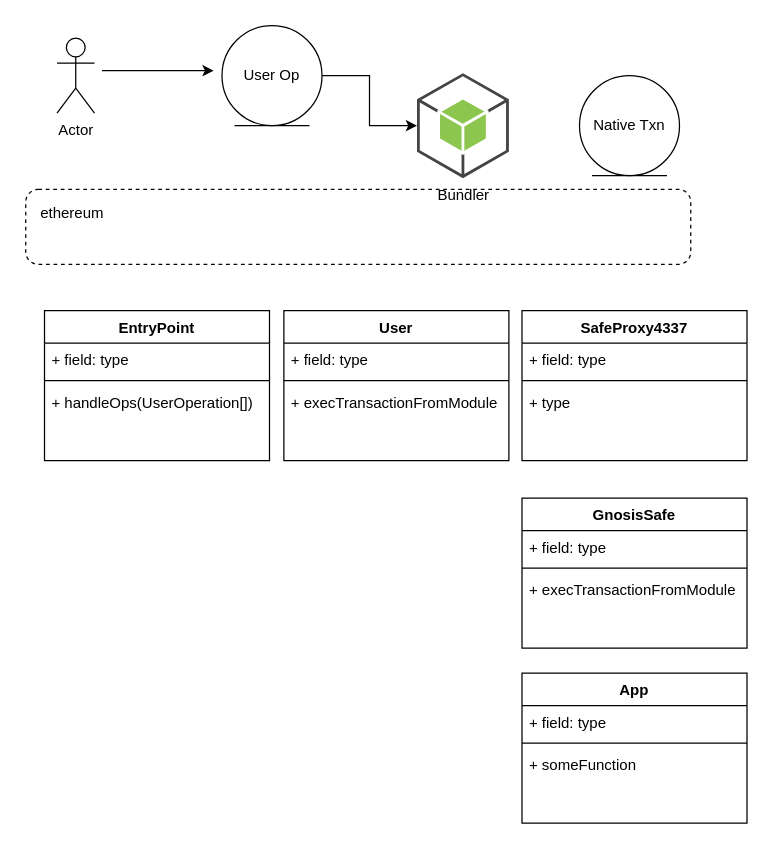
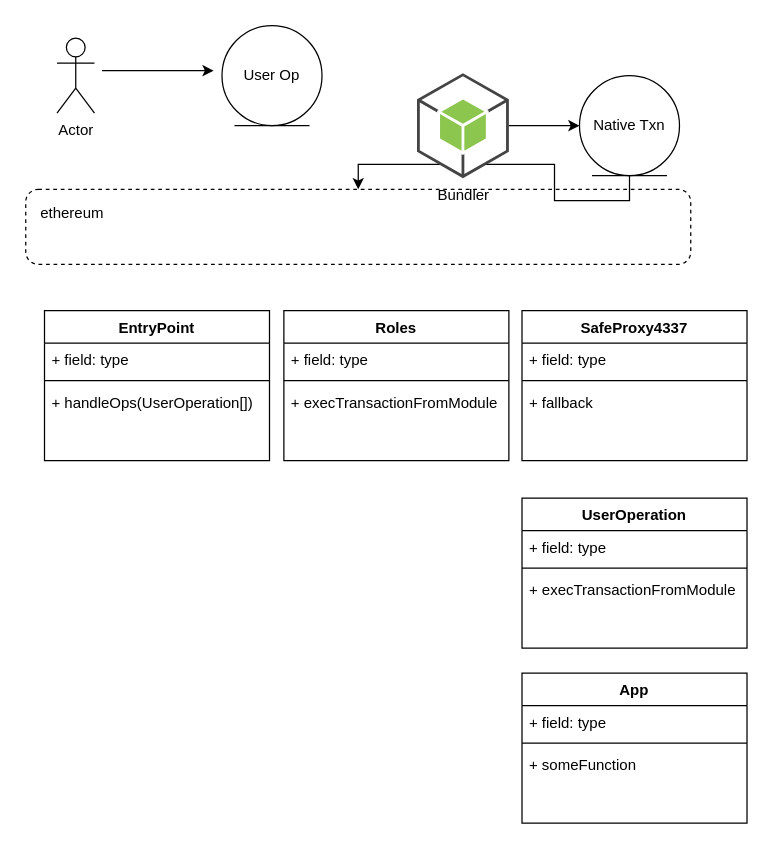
- <mxCell id="20" value="" style="edgeStyle=orthogonalEdgeStyle;rounded=0;orthogonalLoop=1;jettySize=auto;html=1;" edge="1" parent="1" source="18" target="19"><mxGeometry relative="1" as="geometry" /></mxCell>
+ <mxCell id="22" value="" style="edgeStyle=orthogonalEdgeStyle;rounded=0;orthogonalLoop=1;jettySize=auto;html=1;" edge="1" parent="1" source="19" target="21"><mxGeometry relative="1" as="geometry" /></mxCell>
+ <mxCell id="15" value="" style="edgeStyle=orthogonalEdgeStyle;rounded=0;orthogonalLoop=1;jettySize=auto;html=1;" edge="1" parent="1" source="21" target="14"><mxGeometry relative="1" as="geometry" /></mxCell>
- <mxCell id="2" value="User" style="swimlane;fontStyle=1;align=center;verticalAlign=top;childLayout=stackLayout;horizontal=1;startSize=26;horizontalStack=0;resizeParent=1;resizeParentMax=0;resizeLast=0;collapsible=1;marginBottom=0;" vertex="1" parent="1"><mxGeometry x="226.5" y="248" width="180" height="120" as="geometry" /></mxCell>
+ <mxCell id="2" value="Roles" style="swimlane;fontStyle=1;align=center;verticalAlign=top;childLayout=stackLayout;horizontal=1;startSize=26;horizontalStack=0;resizeParent=1;resizeParentMax=0;resizeLast=0;collapsible=1;marginBottom=0;" vertex="1" parent="1"><mxGeometry x="226.5" y="248" width="180" height="120" as="geometry" /></mxCell>
- <mxCell id="9" value="+ type" style="text;strokeColor=none;fillColor=none;align=left;verticalAlign=top;spacingLeft=4;spacingRight=4;overflow=hidden;rotatable=0;points=[[0,0.5],[1,0.5]];portConstraint=eastwest;" vertex="1" parent="6"><mxGeometry y="60" width="180" height="60" as="geometry" /></mxCell>
+ <mxCell id="9" value="+ fallback" style="text;strokeColor=none;fillColor=none;align=left;verticalAlign=top;spacingLeft=4;spacingRight=4;overflow=hidden;rotatable=0;points=[[0,0.5],[1,0.5]];portConstraint=eastwest;" vertex="1" parent="6"><mxGeometry y="60" width="180" height="60" as="geometry" /></mxCell>
- <mxCell id="10" value="GnosisSafe" style="swimlane;fontStyle=1;align=center;verticalAlign=top;childLayout=stackLayout;horizontal=1;startSize=26;horizontalStack=0;resizeParent=1;resizeParentMax=0;resizeLast=0;collapsible=1;marginBottom=0;" vertex="1" parent="1"><mxGeometry x="417" y="398" width="180" height="120" as="geometry" /></mxCell>
+ <mxCell id="10" value="UserOperation" style="swimlane;fontStyle=1;align=center;verticalAlign=top;childLayout=stackLayout;horizontal=1;startSize=26;horizontalStack=0;resizeParent=1;resizeParentMax=0;resizeLast=0;collapsible=1;marginBottom=0;" vertex="1" parent="1"><mxGeometry x="417" y="398" width="180" height="120" as="geometry" /></mxCell>
